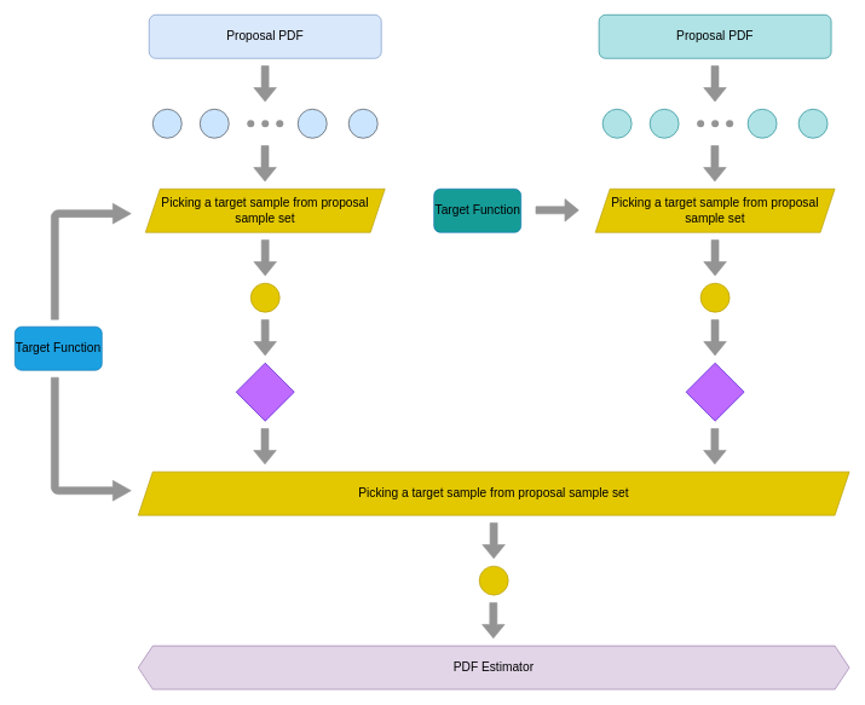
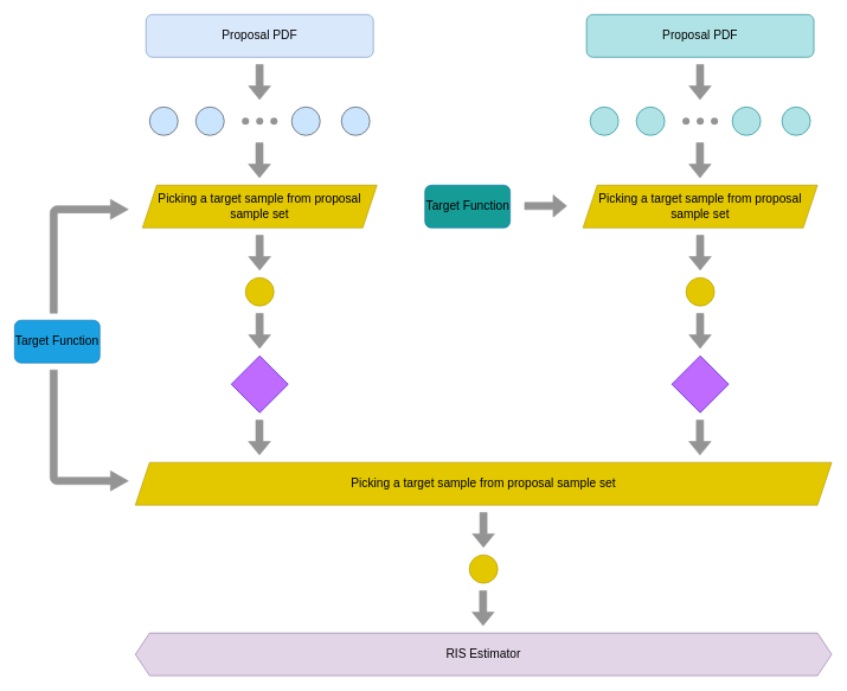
- <mxCell id="30" value="&lt;font style=&quot;font-size: 17px;&quot;&gt;PDF Estimator&lt;/font&gt;" style="shape=hexagon;perimeter=hexagonPerimeter2;whiteSpace=wrap;html=1;fixedSize=1;fillColor=#e1d5e7;strokeColor=#9673a6;" parent="1" vertex="1"><mxGeometry x="190" y="890" width="980" height="60" as="geometry" /></mxCell>
+ <mxCell id="30" value="&lt;font style=&quot;font-size: 17px;&quot;&gt;RIS Estimator&lt;/font&gt;" style="shape=hexagon;perimeter=hexagonPerimeter2;whiteSpace=wrap;html=1;fixedSize=1;fillColor=#e1d5e7;strokeColor=#9673a6;" parent="1" vertex="1"><mxGeometry x="190" y="890" width="980" height="60" as="geometry" /></mxCell>
